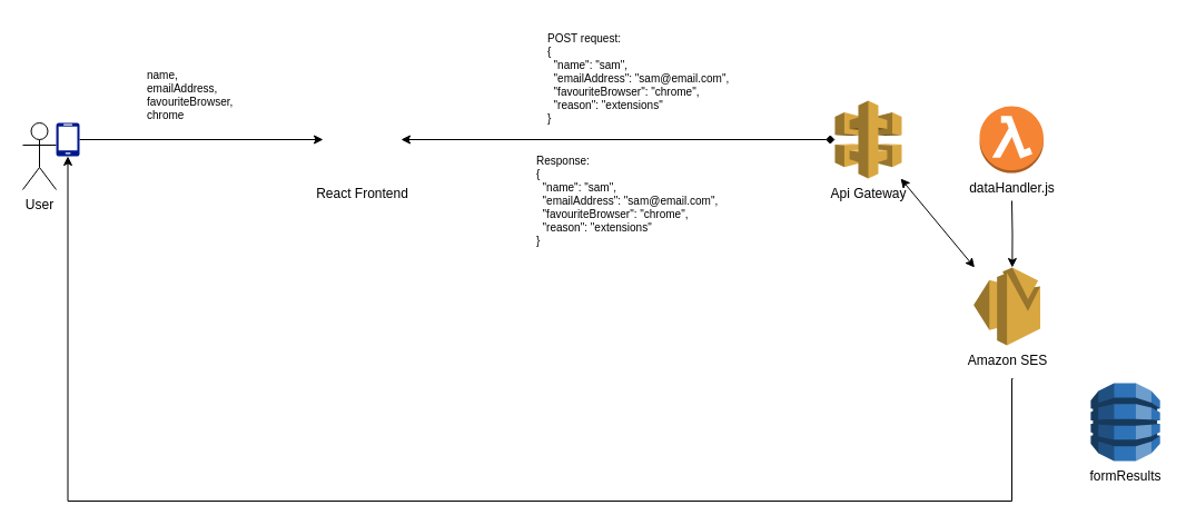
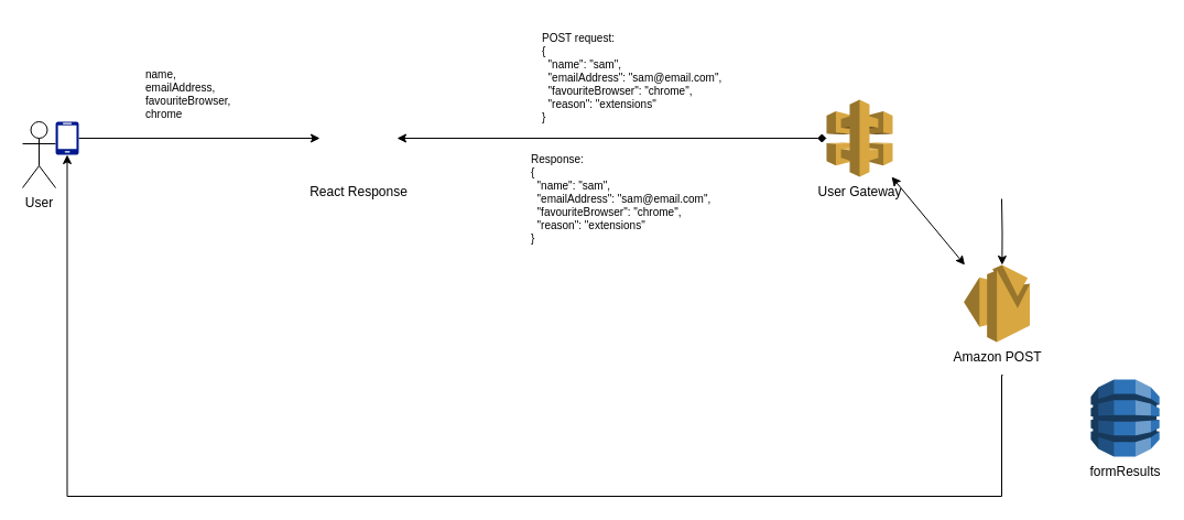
- <mxCell id="5" value="dataHandler.js" style="outlineConnect=0;dashed=0;verticalLabelPosition=bottom;verticalAlign=top;align=center;html=1;shape=mxgraph.aws3.lambda_function;fillColor=#F58534;gradientColor=none;" parent="1" vertex="1"><mxGeometry x="880" y="95" width="57.5" height="60" as="geometry" /></mxCell>
- <mxCell id="2" value="React Frontend" style="shape=image;html=1;verticalAlign=top;verticalLabelPosition=bottom;labelBackgroundColor=#ffffff;imageAspect=0;aspect=fixed;image=https://cdn1.iconfinder.com/data/icons/unicons-line-vol-5/24/react-128.png" parent="1" vertex="1"><mxGeometry x="290" y="90" width="70" height="70" as="geometry" /></mxCell>
+ <mxCell id="2" value="React Response" style="shape=image;html=1;verticalAlign=top;verticalLabelPosition=bottom;labelBackgroundColor=#ffffff;imageAspect=0;aspect=fixed;image=https://cdn1.iconfinder.com/data/icons/unicons-line-vol-5/24/react-128.png" parent="1" vertex="1"><mxGeometry x="290" y="90" width="70" height="70" as="geometry" /></mxCell>
- <mxCell id="6" value="Api Gateway" style="outlineConnect=0;dashed=0;verticalLabelPosition=bottom;verticalAlign=top;align=center;html=1;shape=mxgraph.aws3.api_gateway;fillColor=#D9A741;gradientColor=none;" parent="1" vertex="1"><mxGeometry x="750" y="90" width="60" height="70" as="geometry" /></mxCell>
+ <mxCell id="6" value="User Gateway" style="outlineConnect=0;dashed=0;verticalLabelPosition=bottom;verticalAlign=top;align=center;html=1;shape=mxgraph.aws3.api_gateway;fillColor=#D9A741;gradientColor=none;" parent="1" vertex="1"><mxGeometry x="750" y="90" width="60" height="70" as="geometry" /></mxCell>
- <mxCell id="13" value="Amazon SES" style="outlineConnect=0;dashed=0;verticalLabelPosition=bottom;verticalAlign=top;align=center;html=1;shape=mxgraph.aws3.ses;fillColor=#D9A741;gradientColor=none;" vertex="1" parent="1"><mxGeometry x="874.66" y="240" width="59.84" height="70" as="geometry" /></mxCell>
+ <mxCell id="13" value="Amazon POST" style="outlineConnect=0;dashed=0;verticalLabelPosition=bottom;verticalAlign=top;align=center;html=1;shape=mxgraph.aws3.ses;fillColor=#D9A741;gradientColor=none;" vertex="1" parent="1"><mxGeometry x="874.66" y="240" width="59.84" height="70" as="geometry" /></mxCell>
- <mxCell id="3" value="formResults" style="outlineConnect=0;dashed=0;verticalLabelPosition=bottom;verticalAlign=top;align=center;html=1;shape=mxgraph.aws3.dynamo_db;fillColor=#2E73B8;gradientColor=none;" parent="1" vertex="1"><mxGeometry x="980" y="344" width="62.22" height="70" as="geometry" /></mxCell>
+ <mxCell id="3" value="formResults" style="outlineConnect=0;dashed=0;verticalLabelPosition=bottom;verticalAlign=top;align=center;html=1;shape=mxgraph.aws3.dynamo_db;fillColor=#2E73B8;gradientColor=none;" parent="1" vertex="1"><mxGeometry x="990" y="344" width="62.22" height="70" as="geometry" /></mxCell>
